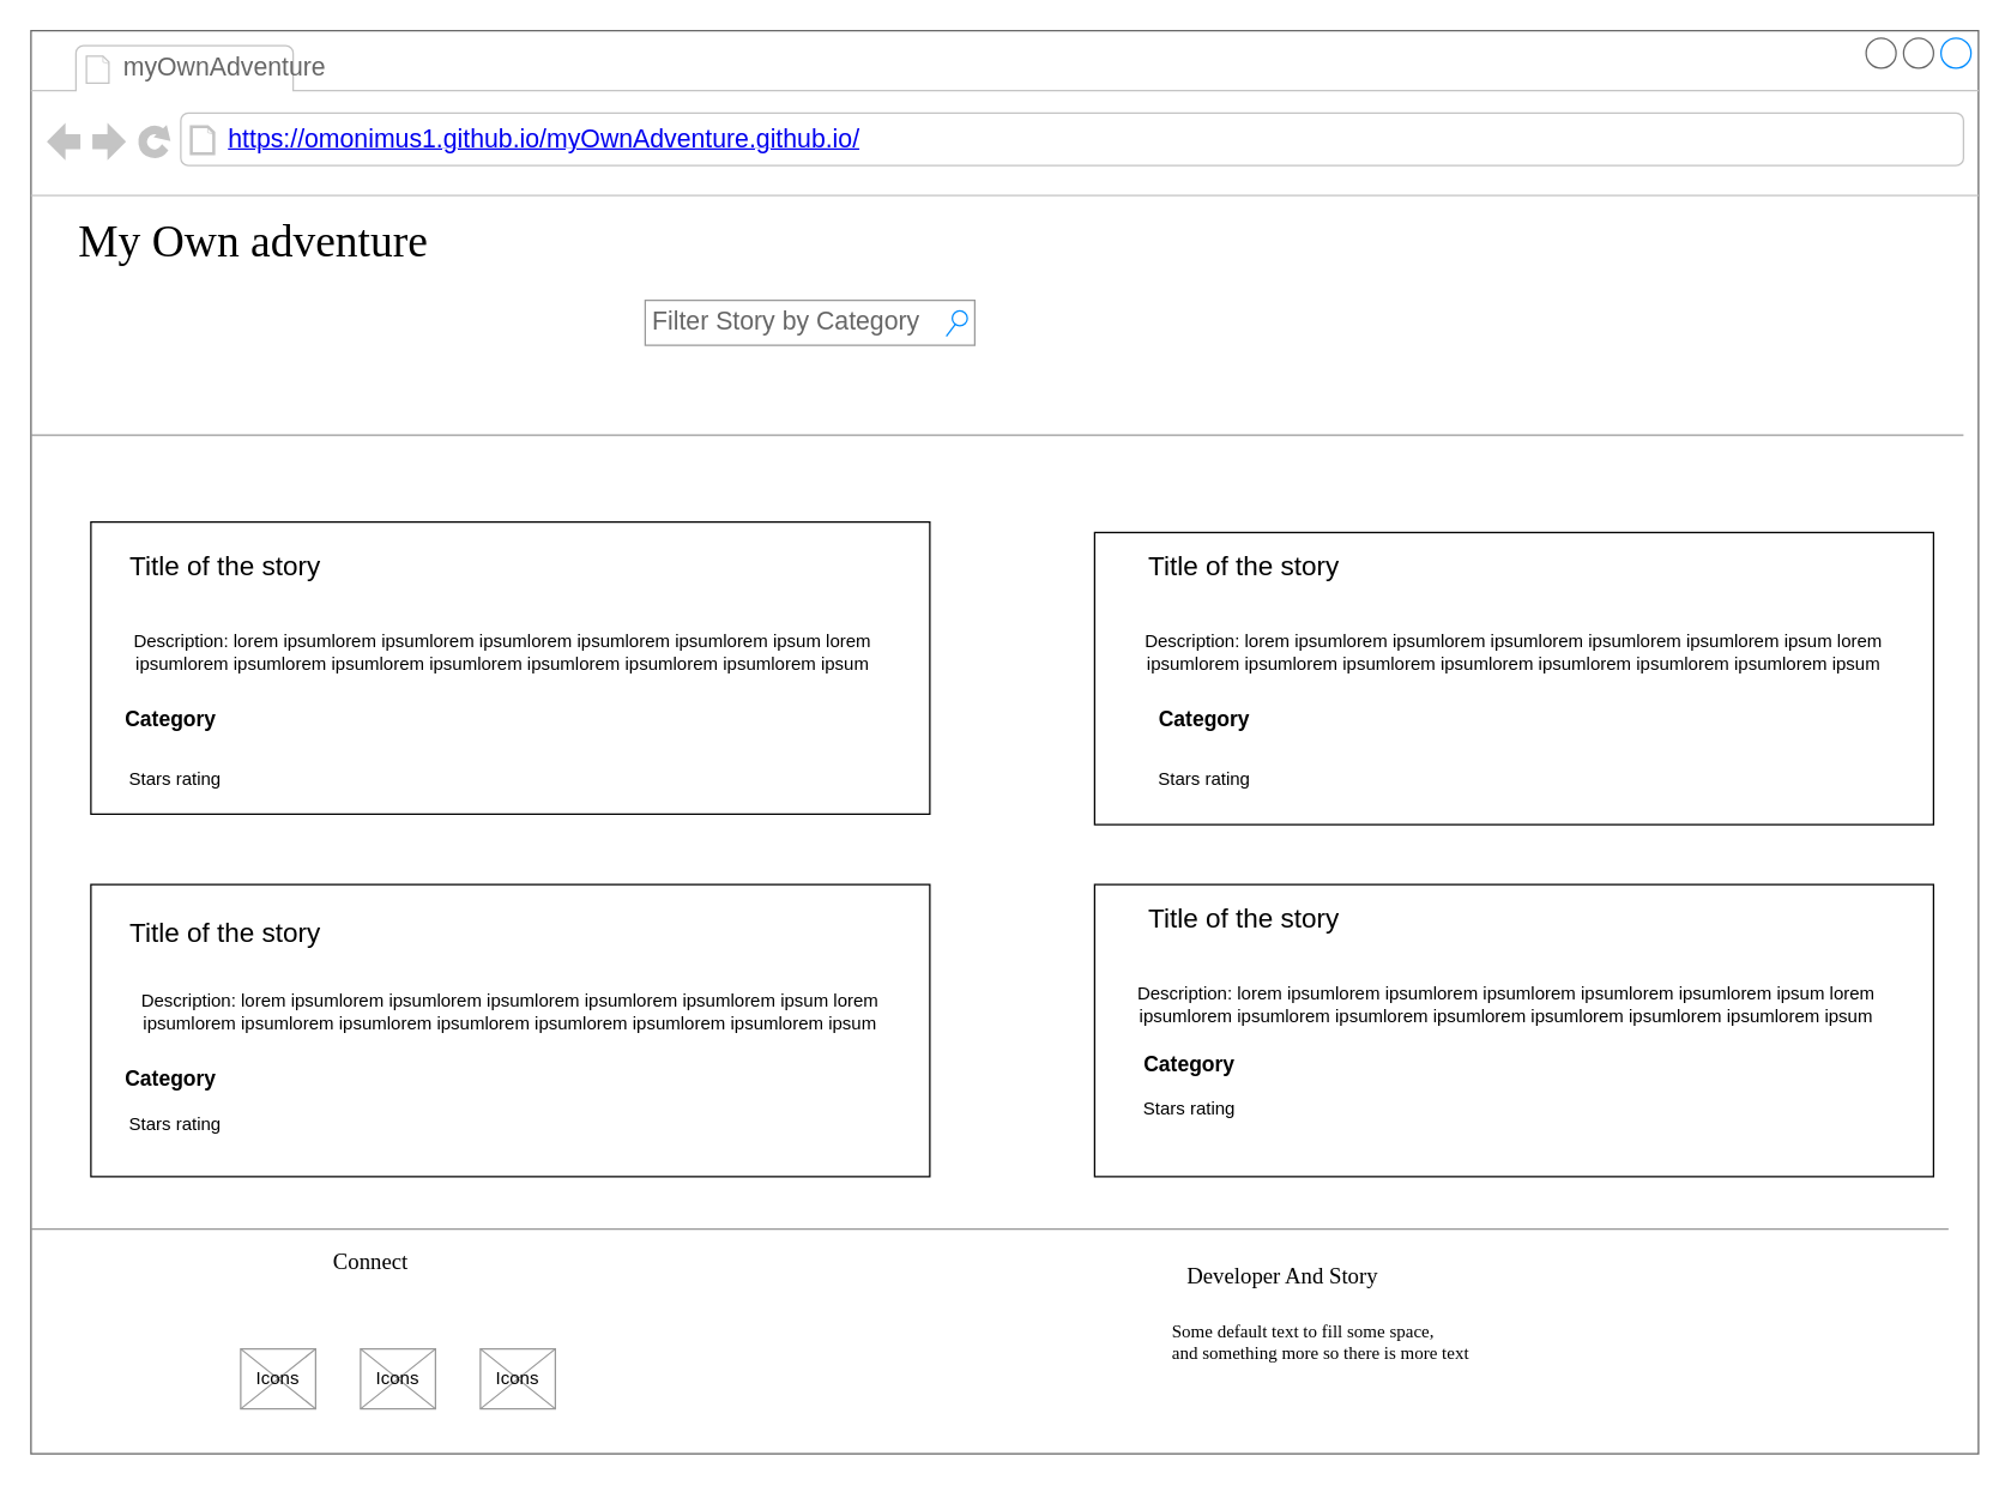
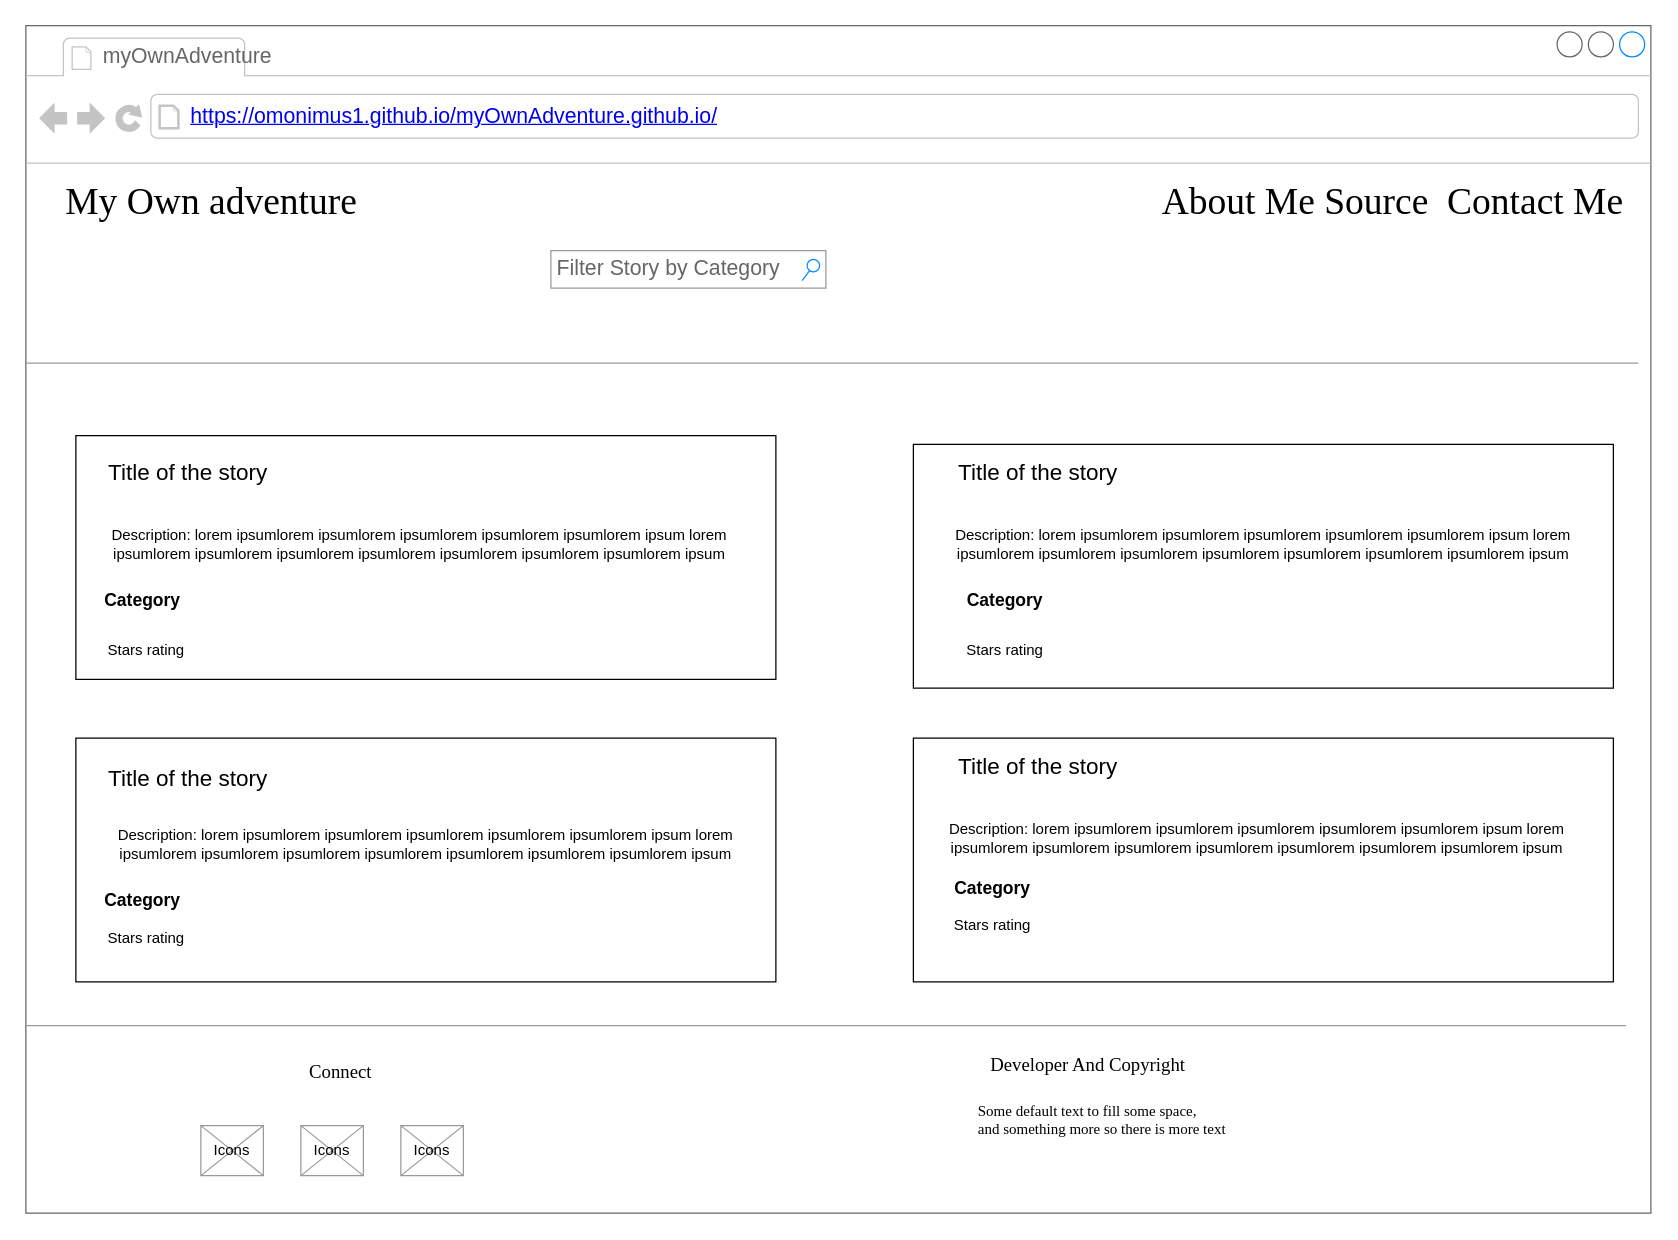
+ <mxCell id="15" value="&lt;span style=&quot;font-family: &amp;#34;verdana&amp;#34; ; font-size: 30px ; text-align: left ; white-space: nowrap&quot;&gt;&amp;nbsp;About Me Source&amp;nbsp; Contact Me&lt;/span&gt;" style="text;html=1;strokeColor=none;fillColor=none;align=center;verticalAlign=middle;whiteSpace=wrap;rounded=0;" vertex="1" parent="2"><mxGeometry x="900" y="120" width="380" height="40" as="geometry" /></mxCell>
- <mxCell id="6" value="Filter Story by Category" style="strokeWidth=1;shadow=0;dashed=0;align=center;html=1;shape=mxgraph.mockup.forms.searchBox;strokeColor=#999999;mainText=;strokeColor2=#008cff;fontColor=#666666;fontSize=17;align=left;spacingLeft=3;rounded=0;labelBackgroundColor=none;" parent="2" vertex="1"><mxGeometry x="410" y="180" width="220" height="30" as="geometry" /></mxCell>
+ <mxCell id="6" value="Filter Story by Category" style="strokeWidth=1;shadow=0;dashed=0;align=center;html=1;shape=mxgraph.mockup.forms.searchBox;strokeColor=#999999;mainText=;strokeColor2=#008cff;fontColor=#666666;fontSize=17;align=left;spacingLeft=3;rounded=0;labelBackgroundColor=none;" parent="2" vertex="1"><mxGeometry x="420" y="180" width="220" height="30" as="geometry" /></mxCell>
- <mxCell id="11" value="Connect&amp;nbsp;" style="text;html=1;points=[];align=left;verticalAlign=top;spacingTop=-4;fontSize=15;fontFamily=Verdana" parent="2" vertex="1"><mxGeometry x="200" y="810" width="70" height="30" as="geometry" /></mxCell>
+ <mxCell id="11" value="Connect&amp;nbsp;" style="text;html=1;points=[];align=left;verticalAlign=top;spacingTop=-4;fontSize=15;fontFamily=Verdana" parent="2" vertex="1"><mxGeometry x="225" y="825" width="70" height="30" as="geometry" /></mxCell>
- <mxCell id="12" value="Developer And Story" style="text;html=1;points=[];align=left;verticalAlign=top;spacingTop=-4;fontSize=15;fontFamily=Verdana" parent="2" vertex="1"><mxGeometry x="770" y="820" width="170" height="30" as="geometry" /></mxCell>
+ <mxCell id="12" value="Developer And Copyright" style="text;html=1;points=[];align=left;verticalAlign=top;spacingTop=-4;fontSize=15;fontFamily=Verdana" parent="2" vertex="1"><mxGeometry x="770" y="820" width="170" height="30" as="geometry" /></mxCell>
